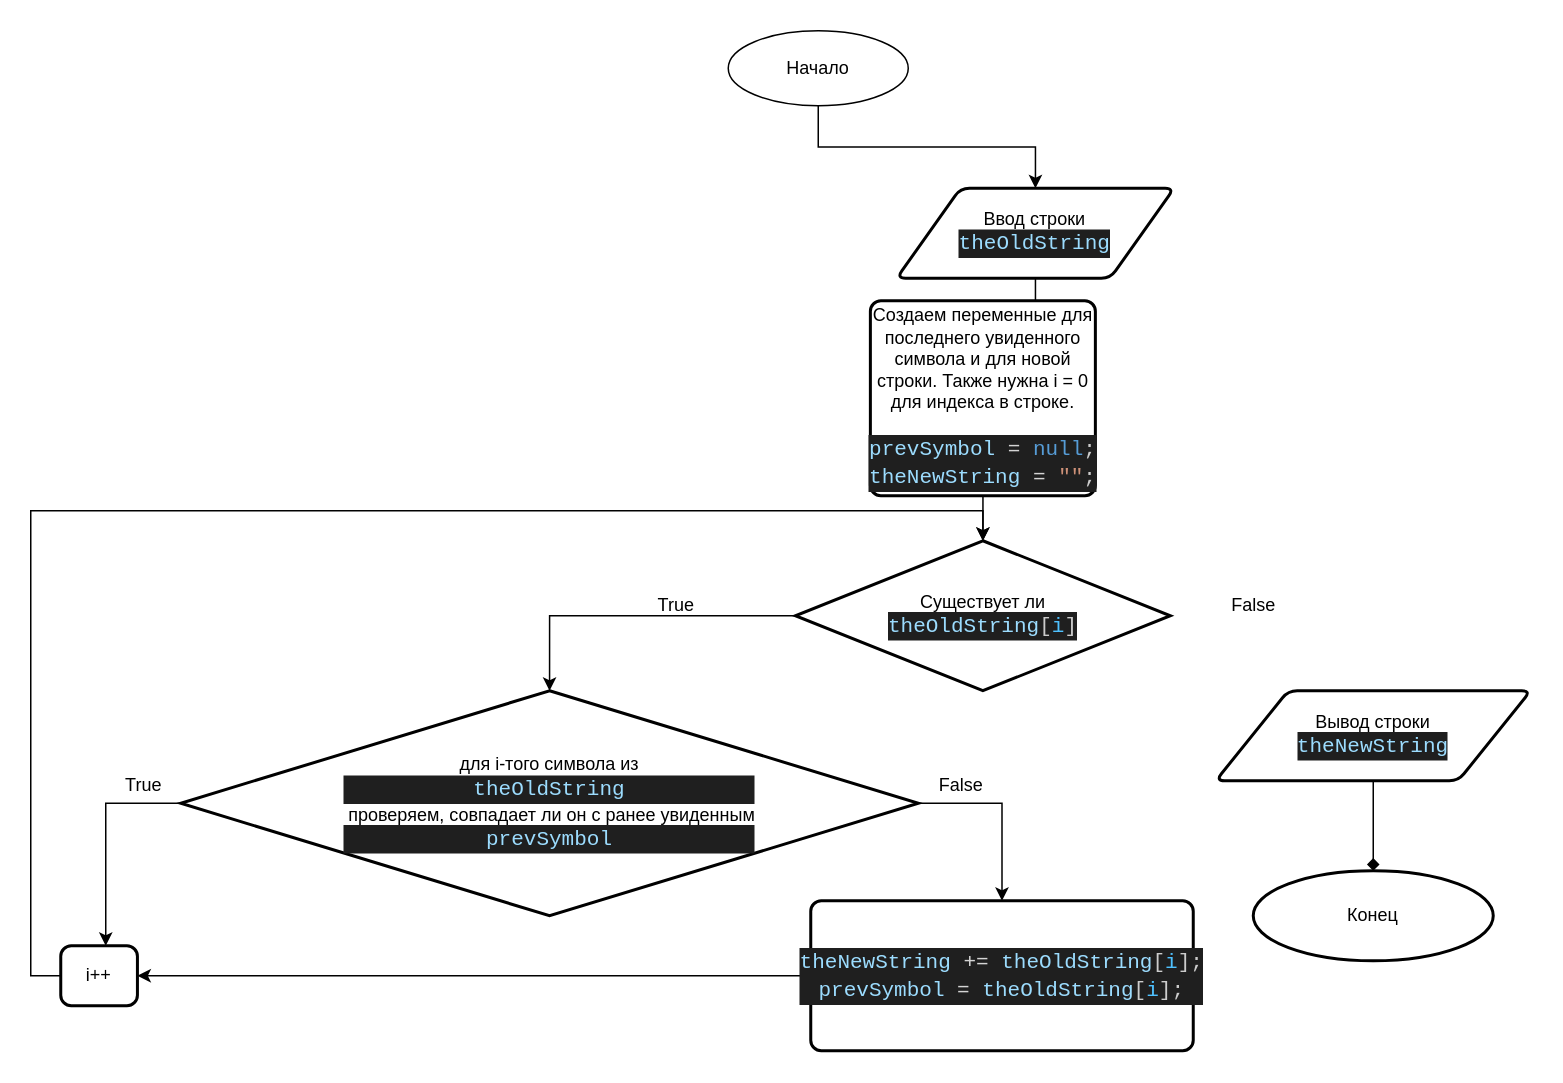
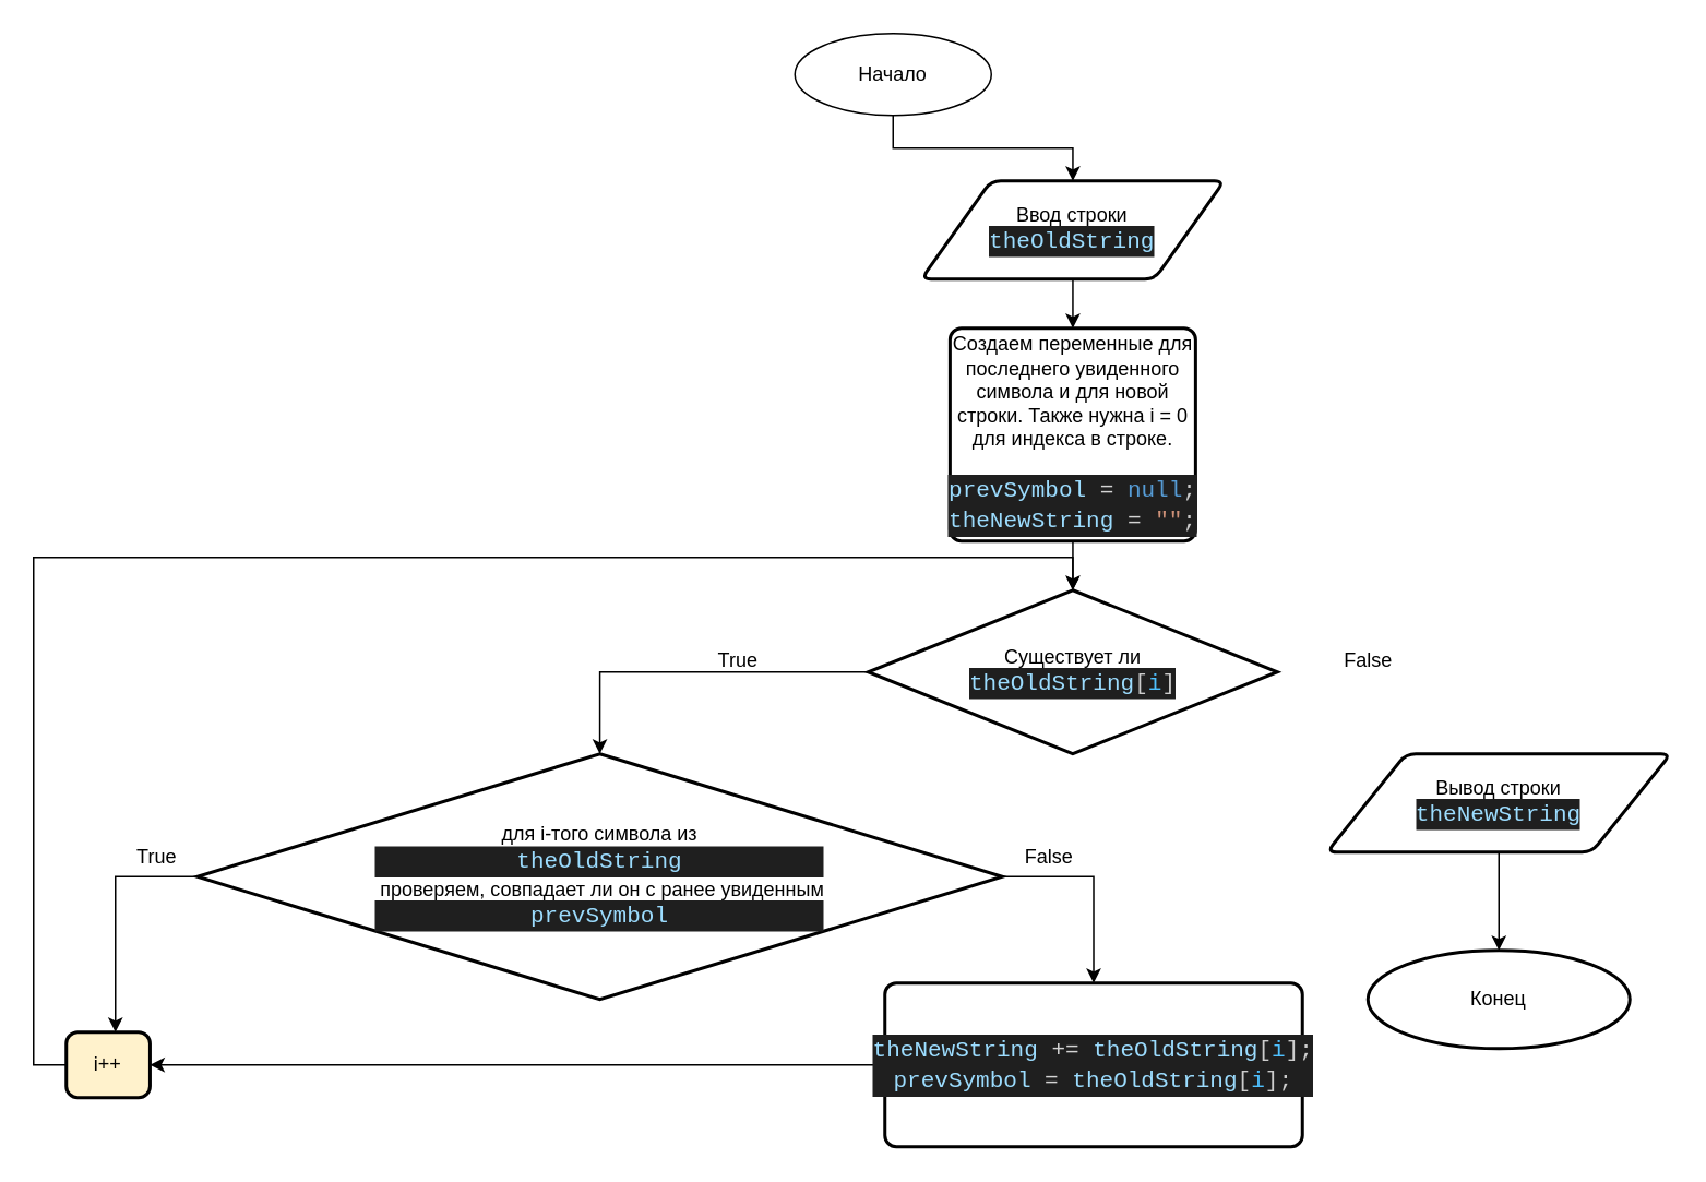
- <mxCell id="5" value="Ввод строки &lt;br&gt;&lt;div style=&quot;color: #cccccc;background-color: #1f1f1f;font-family: Consolas, 'Courier New', monospace;font-weight: normal;font-size: 14px;line-height: 19px;white-space: pre;&quot;&gt;&lt;div&gt;&lt;span style=&quot;color: #9cdcfe;&quot;&gt;theOldString&lt;/span&gt;&lt;/div&gt;&lt;/div&gt;" style="shape=parallelogram;html=1;strokeWidth=2;perimeter=parallelogramPerimeter;whiteSpace=wrap;rounded=1;arcSize=12;size=0.23;" vertex="1" parent="1"><mxGeometry x="597.25" y="125" width="185" height="60" as="geometry" /></mxCell>
+ <mxCell id="5" value="Ввод строки &lt;br&gt;&lt;div style=&quot;color: #cccccc;background-color: #1f1f1f;font-family: Consolas, 'Courier New', monospace;font-weight: normal;font-size: 14px;line-height: 19px;white-space: pre;&quot;&gt;&lt;div&gt;&lt;span style=&quot;color: #9cdcfe;&quot;&gt;theOldString&lt;/span&gt;&lt;/div&gt;&lt;/div&gt;" style="shape=parallelogram;html=1;strokeWidth=2;perimeter=parallelogramPerimeter;whiteSpace=wrap;rounded=1;arcSize=12;size=0.23;" vertex="1" parent="1"><mxGeometry x="562.25" y="110" width="185" height="60" as="geometry" /></mxCell>
- <mxCell id="20" value="" style="edgeStyle=orthogonalEdgeStyle;rounded=0;orthogonalLoop=1;jettySize=auto;html=1;endArrow=diamond;" edge="1" parent="1" source="21" target="22"><mxGeometry relative="1" as="geometry" /></mxCell>
+ <mxCell id="20" value="" style="edgeStyle=orthogonalEdgeStyle;rounded=0;orthogonalLoop=1;jettySize=auto;html=1;" edge="1" parent="1" source="21" target="22"><mxGeometry relative="1" as="geometry" /></mxCell>
- <mxCell id="12" style="edgeStyle=orthogonalEdgeStyle;rounded=0;orthogonalLoop=1;jettySize=auto;html=1;entryX=0.5;entryY=0;entryDx=0;entryDy=0;entryPerimeter=0;" edge="1" parent="1" source="16" target="13"><mxGeometry relative="1" as="geometry"><mxPoint x="310.19" y="999.948" as="sourcePoint" /><mxPoint x="650" y="370" as="targetPoint" /><Array as="points"><mxPoint x="20" y="650" /><mxPoint x="20" y="340" /><mxPoint x="655" y="340" /></Array></mxGeometry></mxCell>
+ <mxCell id="12" style="edgeStyle=orthogonalEdgeStyle;rounded=0;orthogonalLoop=1;jettySize=auto;html=1;entryX=0.5;entryY=0;entryDx=0;entryDy=0;entryPerimeter=0;endArrow=open;" edge="1" parent="1" source="16" target="13"><mxGeometry relative="1" as="geometry"><mxPoint x="310.19" y="999.948" as="sourcePoint" /><mxPoint x="650" y="370" as="targetPoint" /><Array as="points"><mxPoint x="20" y="650" /><mxPoint x="20" y="340" /><mxPoint x="655" y="340" /></Array></mxGeometry></mxCell>
- <mxCell id="16" value="i++" style="rounded=1;whiteSpace=wrap;html=1;absoluteArcSize=1;arcSize=14;strokeWidth=2;" vertex="1" parent="1"><mxGeometry x="40" y="630" width="51.12" height="40" as="geometry" /></mxCell>
+ <mxCell id="16" value="i++" style="rounded=1;whiteSpace=wrap;html=1;absoluteArcSize=1;arcSize=14;strokeWidth=2;fillColor=#fff2cc;" vertex="1" parent="1"><mxGeometry x="40" y="630" width="51.12" height="40" as="geometry" /></mxCell>
